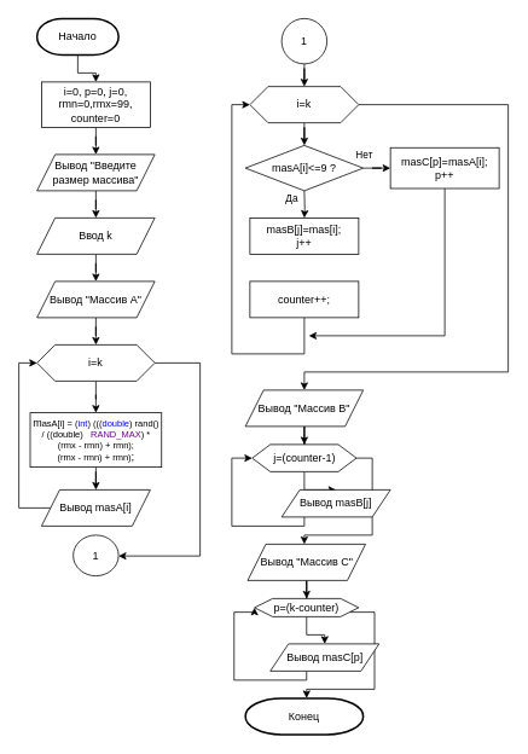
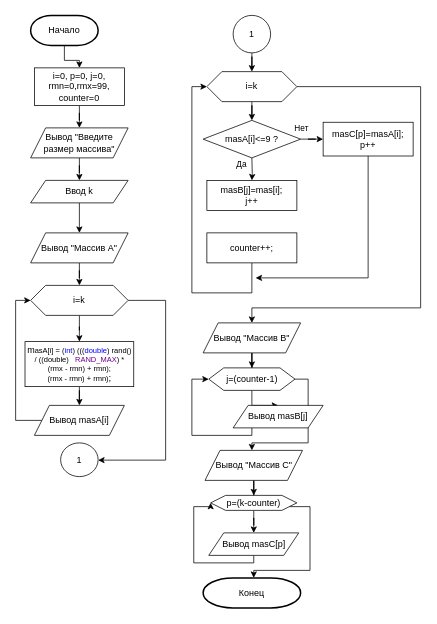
- <mxCell id="7" value="Ввод k" style="shape=parallelogram;perimeter=parallelogramPerimeter;whiteSpace=wrap;html=1;fixedSize=1;" vertex="1" parent="1"><mxGeometry x="40" y="240" width="130" height="40" as="geometry" /></mxCell>
+ <mxCell id="7" value="Ввод k" style="shape=parallelogram;perimeter=parallelogramPerimeter;whiteSpace=wrap;html=1;fixedSize=1;" vertex="1" parent="1"><mxGeometry x="40" y="240" width="130" height="30" as="geometry" /></mxCell>
- <mxCell id="48" value="Вывод masC[p]" style="shape=parallelogram;perimeter=parallelogramPerimeter;whiteSpace=wrap;html=1;fixedSize=1;" vertex="1" parent="1"><mxGeometry x="297.5" y="710" width="120" height="30" as="geometry" /></mxCell>
+ <mxCell id="48" value="Вывод masC[p]" style="shape=parallelogram;perimeter=parallelogramPerimeter;whiteSpace=wrap;html=1;fixedSize=1;" vertex="1" parent="1"><mxGeometry x="277.5" y="710" width="120" height="30" as="geometry" /></mxCell>
